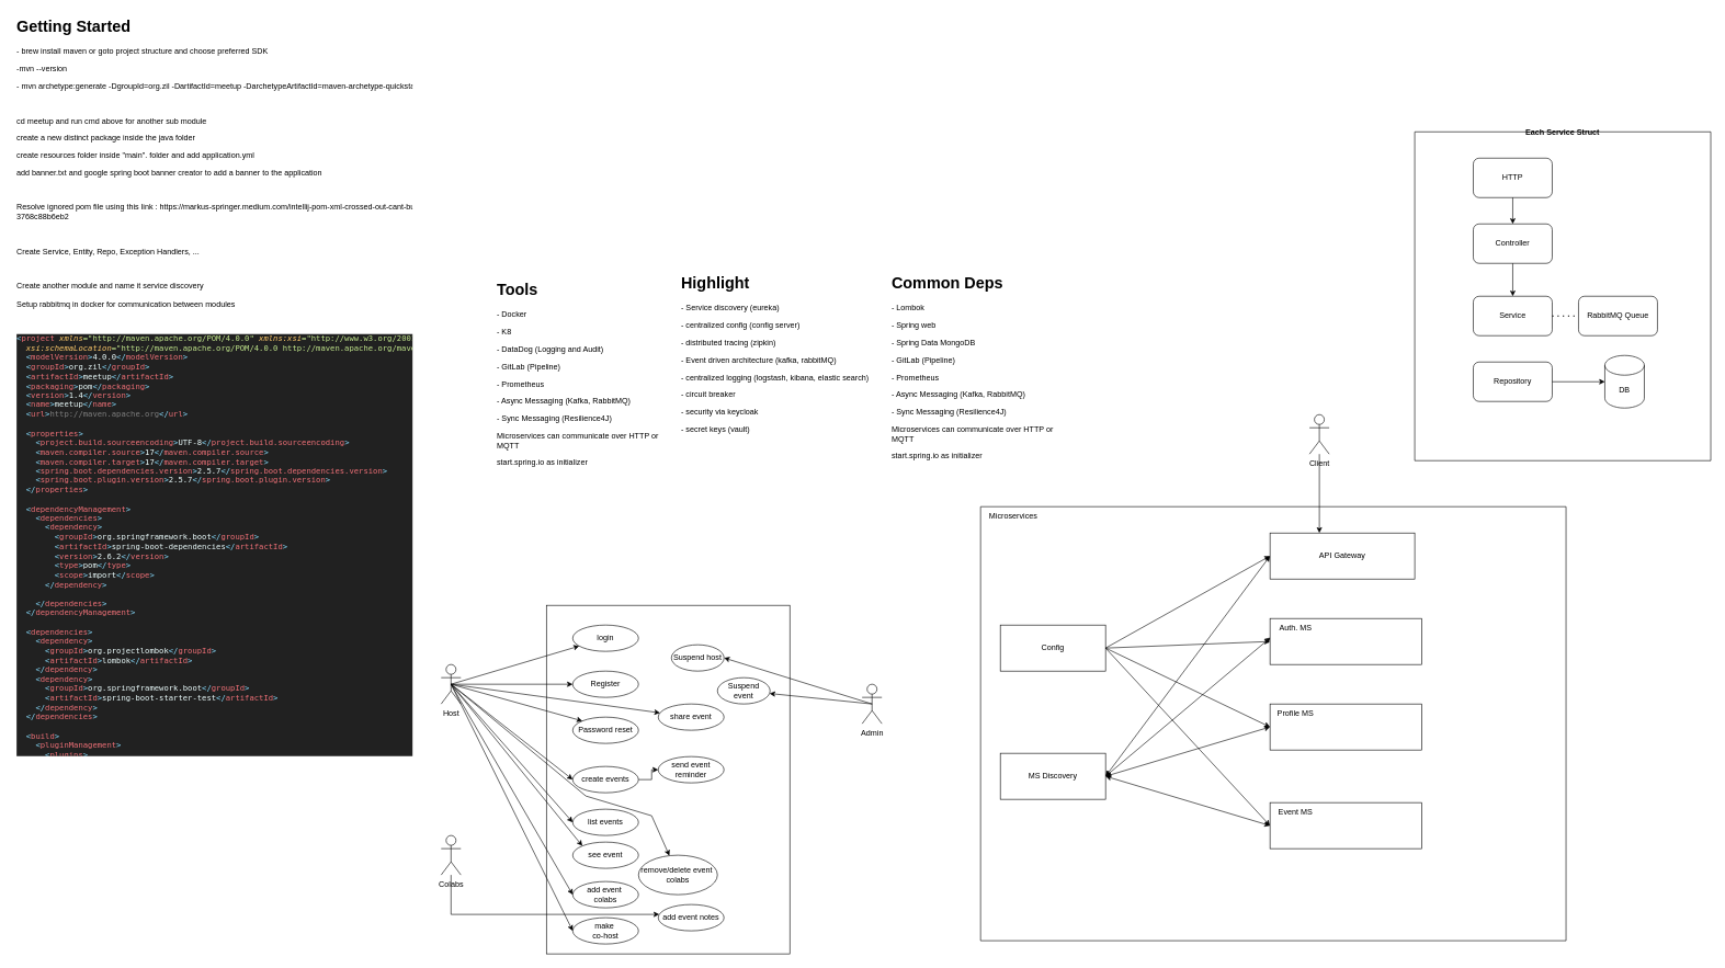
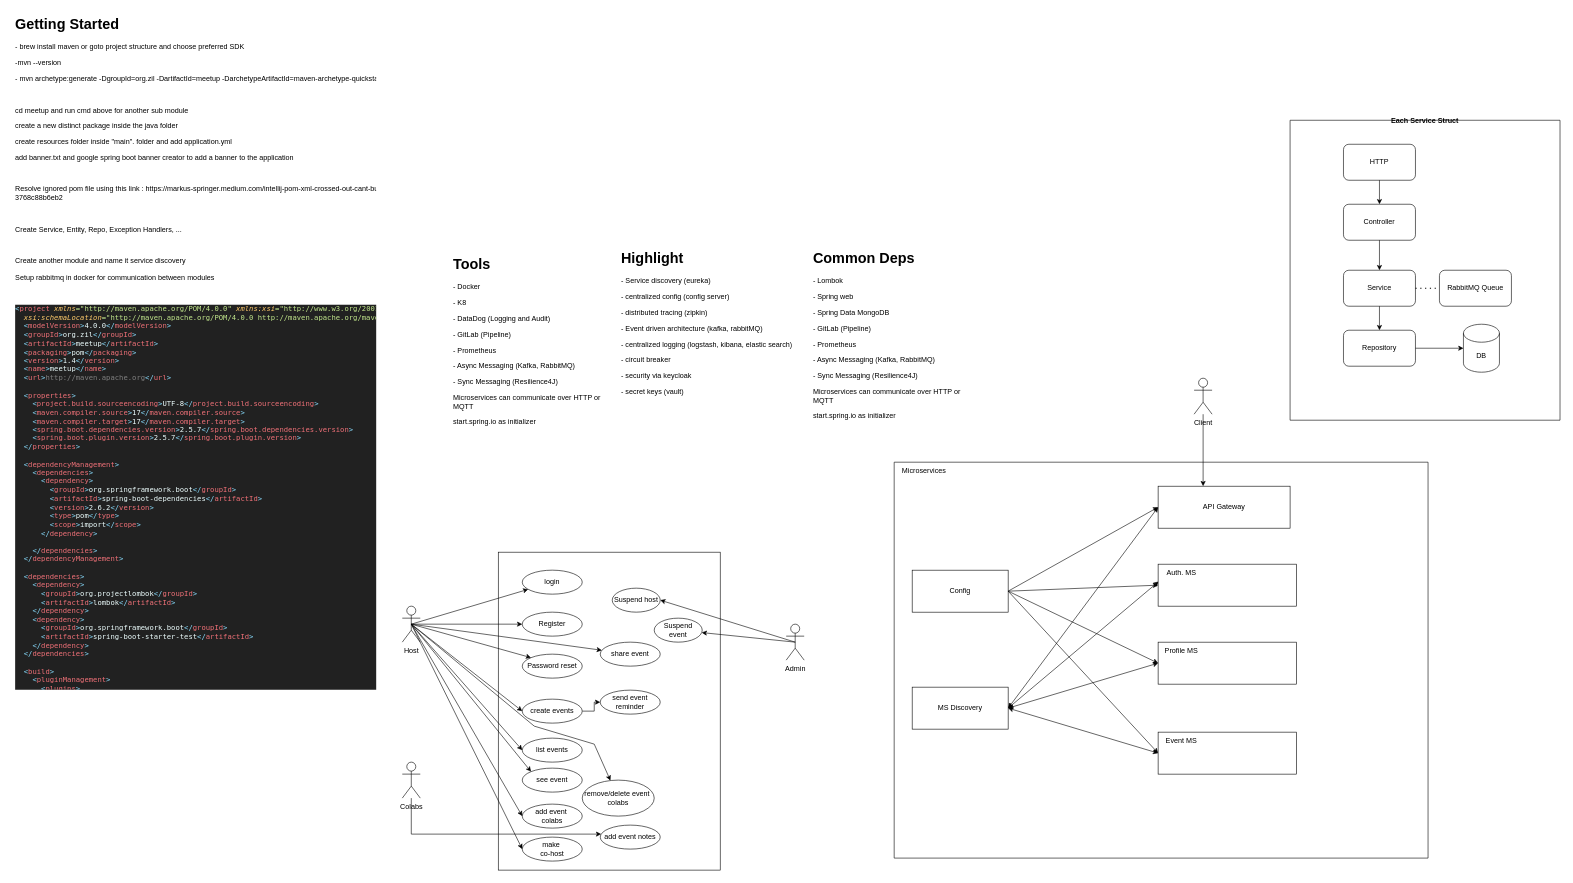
+ <mxCell id="68" value="" style="edgeStyle=orthogonalEdgeStyle;rounded=0;orthogonalLoop=1;jettySize=auto;html=1;" parent="61" source="65" target="67" edge="1"><mxGeometry relative="1" as="geometry" /></mxCell>
